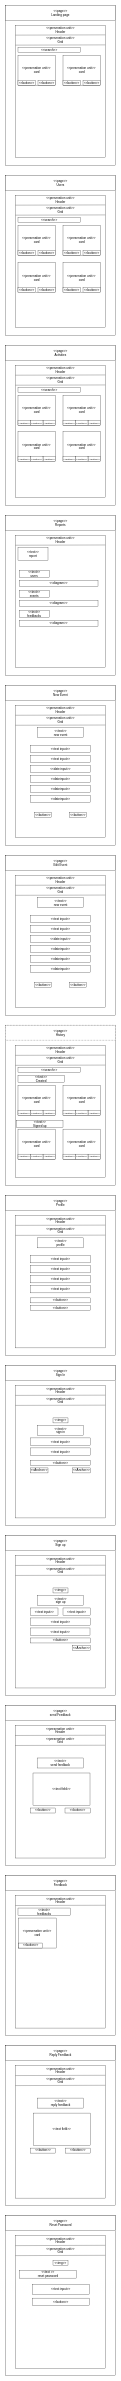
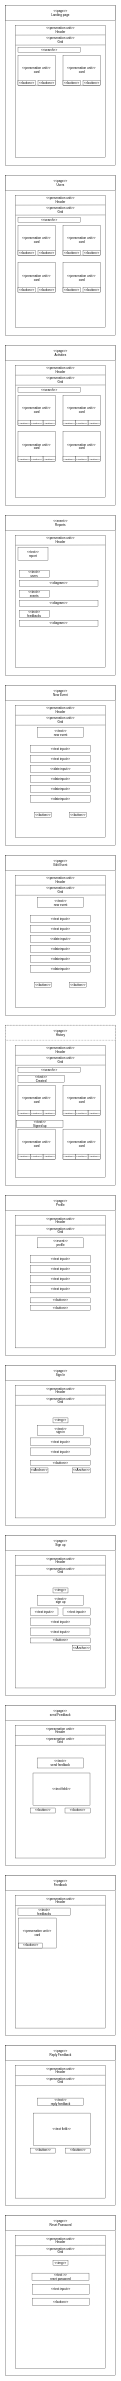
- <mxCell id="47" value="&amp;lt;&amp;lt;page&amp;gt;&amp;gt;&lt;br&gt;Reports" style="rounded=0;whiteSpace=wrap;html=1;" vertex="1" parent="1"><mxGeometry x="21" y="2060" width="440" height="60" as="geometry" /></mxCell>
+ <mxCell id="47" value="&amp;lt;&amp;lt;event&amp;gt;&amp;gt;&lt;br&gt;Reports" style="rounded=0;whiteSpace=wrap;html=1;" vertex="1" parent="1"><mxGeometry x="21" y="2060" width="440" height="60" as="geometry" /></mxCell>
- <mxCell id="135" value="&amp;lt;&amp;lt;text&amp;gt;&amp;gt;&lt;br&gt;profile" style="rounded=0;whiteSpace=wrap;html=1;" vertex="1" parent="1"><mxGeometry x="148.5" y="4950" width="185" height="40" as="geometry" /></mxCell>
+ <mxCell id="135" value="&amp;lt;&amp;lt;event&amp;gt;&amp;gt;&lt;br&gt;profile" style="rounded=0;whiteSpace=wrap;html=1;" vertex="1" parent="1"><mxGeometry x="148.5" y="4950" width="185" height="40" as="geometry" /></mxCell>
- <mxCell id="197" value="&amp;lt;&amp;lt;text&amp;gt;&amp;gt;&lt;br&gt;reply feedback" style="rounded=0;whiteSpace=wrap;html=1;" vertex="1" parent="1"><mxGeometry x="148.5" y="8390" width="185" height="40" as="geometry" /></mxCell>
+ <mxCell id="197" value="&amp;lt;&amp;lt;text&amp;gt;&amp;gt;&lt;br&gt;reply feedback" style="rounded=0;whiteSpace=wrap;html=1;" vertex="1" parent="1"><mxGeometry x="148.5" y="8390" width="185" height="30" as="geometry" /></mxCell>
- <mxCell id="213" value="&amp;lt;&amp;lt;text &amp;gt;&amp;gt;&lt;br&gt;reset password" style="rounded=0;whiteSpace=wrap;html=1;" vertex="1" parent="1"><mxGeometry x="77" y="9080" width="228" height="30" as="geometry" /></mxCell>
+ <mxCell id="213" value="&amp;lt;&amp;lt;text &amp;gt;&amp;gt;&lt;br&gt;reset password" style="rounded=0;whiteSpace=wrap;html=1;" vertex="1" parent="1"><mxGeometry x="127" y="9090" width="228" height="30" as="geometry" /></mxCell>
